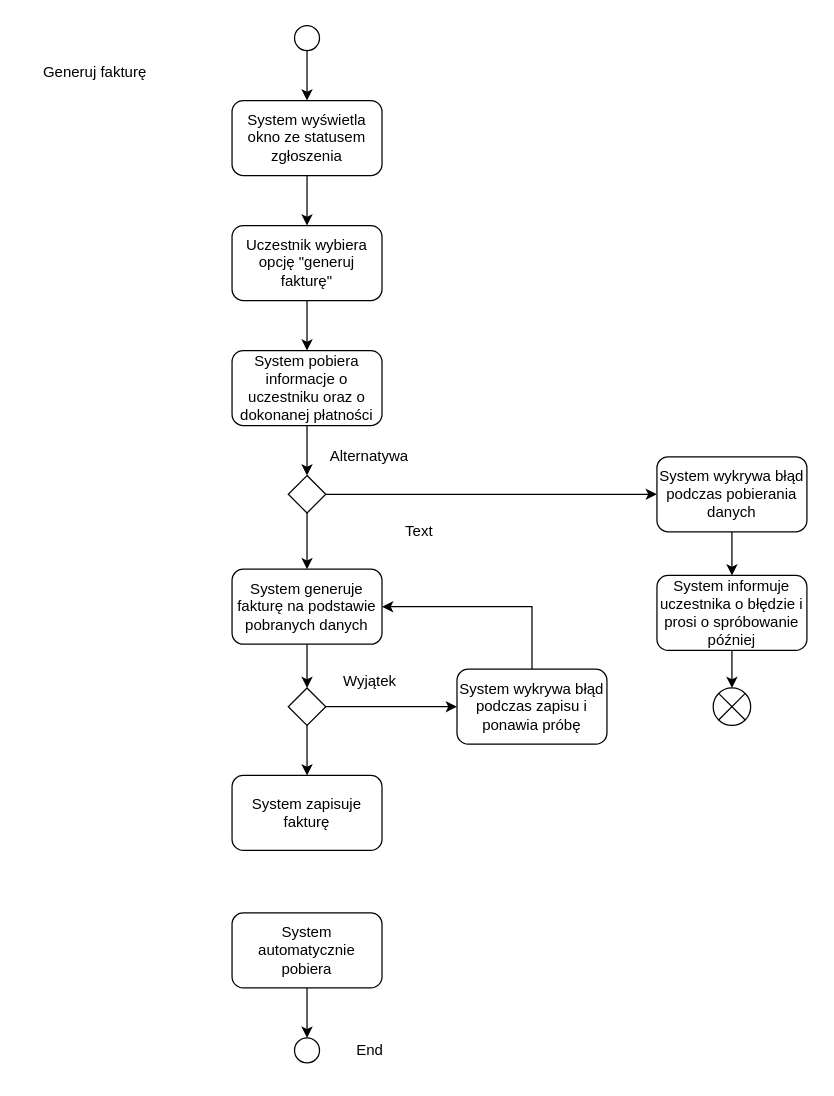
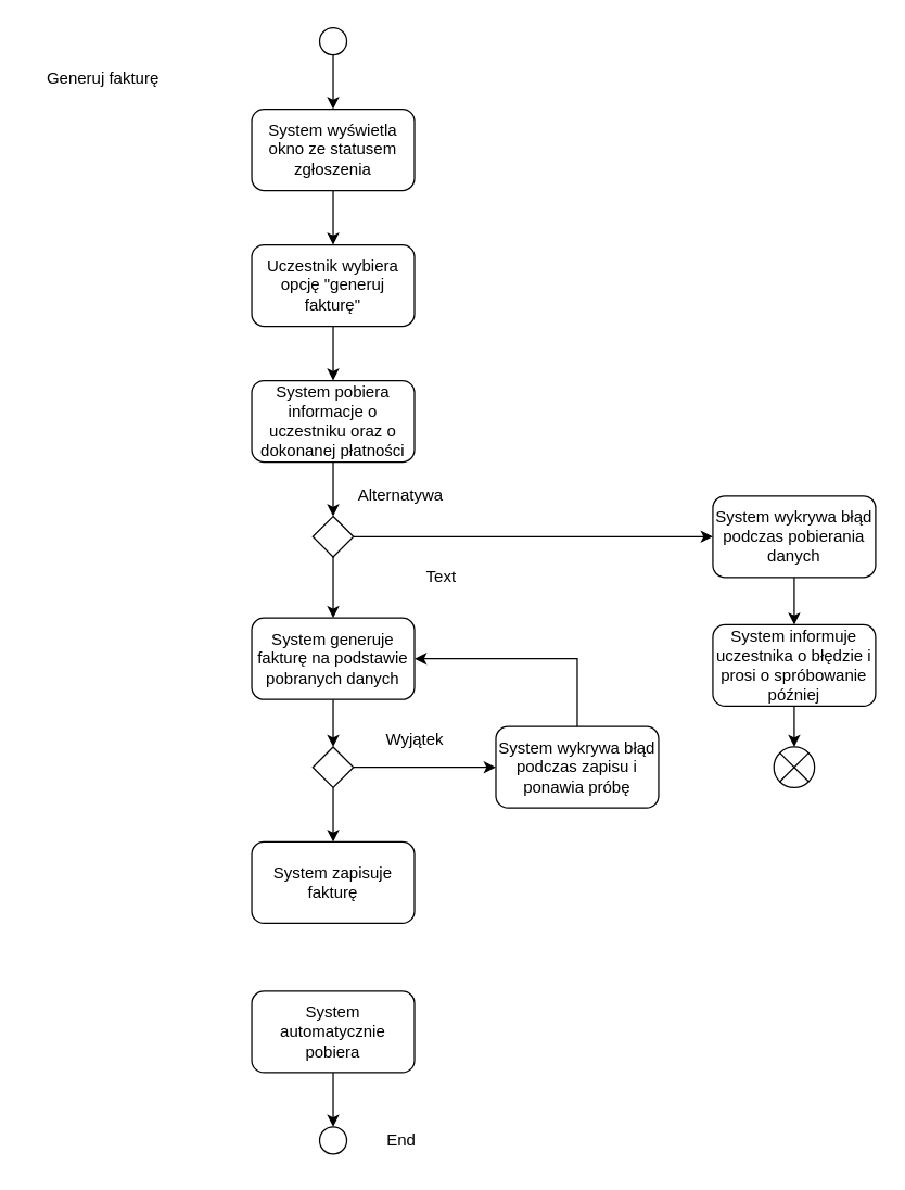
- <mxCell id="24" value="Text" style="text;html=1;align=center;verticalAlign=middle;whiteSpace=wrap;rounded=0;" vertex="1" parent="1"><mxGeometry x="305" y="410" width="60" height="30" as="geometry" /></mxCell>
+ <mxCell id="24" value="Text" style="text;html=1;align=center;verticalAlign=middle;whiteSpace=wrap;rounded=0;" vertex="1" parent="1"><mxGeometry x="295" y="410" width="60" height="30" as="geometry" /></mxCell>
- <mxCell id="26" value="Wyjątek" style="text;html=1;align=center;verticalAlign=middle;resizable=0;points=[];autosize=1;strokeColor=none;fillColor=none;" vertex="1" parent="1"><mxGeometry x="260" y="530" width="70" height="30" as="geometry" /></mxCell>
+ <mxCell id="26" value="Wyjątek" style="text;html=1;align=center;verticalAlign=middle;resizable=0;points=[];autosize=1;strokeColor=none;fillColor=none;" vertex="1" parent="1"><mxGeometry x="270" y="530" width="70" height="30" as="geometry" /></mxCell>
